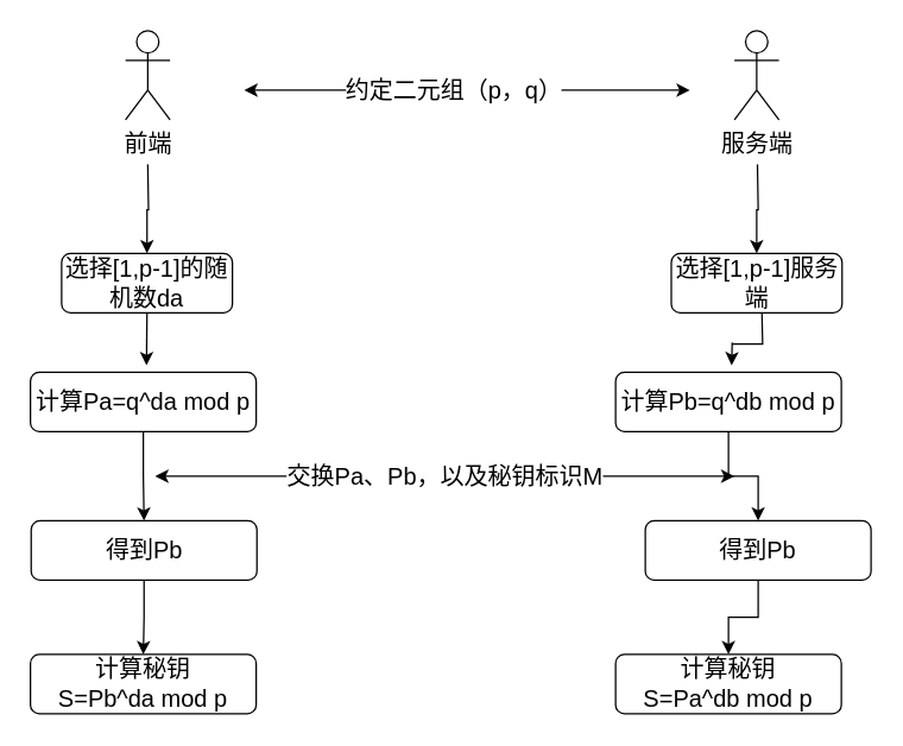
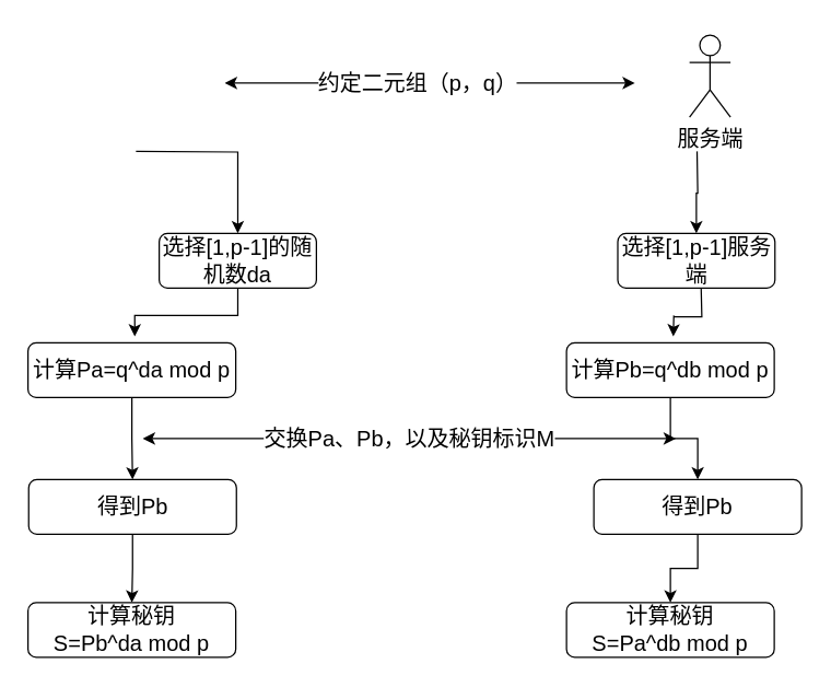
- <mxCell id="3" value="前端" style="shape=umlActor;verticalLabelPosition=bottom;verticalAlign=top;html=1;outlineConnect=0;fontSize=16;" parent="1" vertex="1"><mxGeometry x="84" y="20" width="30" height="60" as="geometry" /></mxCell>
- <mxCell id="4" value="服务端" style="shape=umlActor;verticalLabelPosition=bottom;verticalAlign=top;html=1;outlineConnect=0;fontSize=16;" parent="1" vertex="1"><mxGeometry x="494" y="20" width="30" height="60" as="geometry" /></mxCell>
+ <mxCell id="4" value="服务端" style="shape=umlActor;verticalLabelPosition=bottom;verticalAlign=top;html=1;outlineConnect=0;fontSize=16;" parent="1" vertex="1"><mxGeometry x="504" y="25" width="30" height="60" as="geometry" /></mxCell>
- <mxCell id="8" value="选择[1,p-1]的随机数da" style="rounded=1;whiteSpace=wrap;html=1;fontSize=16;" parent="1" vertex="1"><mxGeometry x="41" y="170" width="115" height="40" as="geometry" /></mxCell>
+ <mxCell id="8" value="选择[1,p-1]的随机数da" style="rounded=1;whiteSpace=wrap;html=1;fontSize=16;" parent="1" vertex="1"><mxGeometry x="116" y="170" width="115" height="40" as="geometry" /></mxCell>
